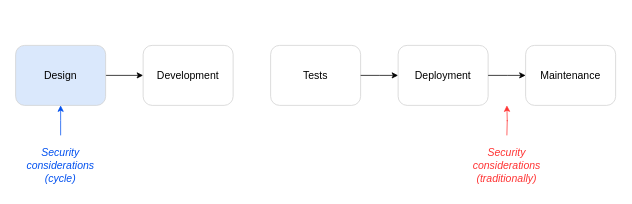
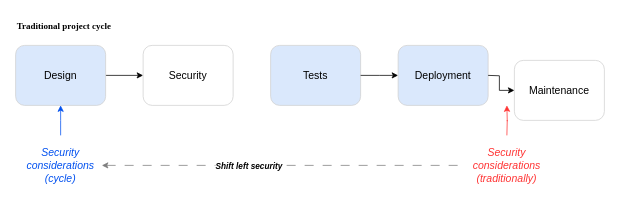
+ <mxCell id="13" value="&lt;font face=&quot;Tahoma&quot;&gt;&lt;b&gt;Traditional project cycle&lt;/b&gt;&lt;/font&gt;" style="text;html=1;strokeColor=none;fillColor=none;align=left;verticalAlign=middle;whiteSpace=wrap;rounded=0;" parent="1" vertex="1"><mxGeometry x="20" y="20" width="400" height="30" as="geometry" /></mxCell>
- <mxCell id="4" value="&lt;font style=&quot;font-size: 14px;&quot;&gt;Development&lt;/font&gt;" style="rounded=1;whiteSpace=wrap;html=1;strokeColor=#D1D1D1;" parent="1" vertex="1"><mxGeometry x="190" y="60" width="120" height="80" as="geometry" /></mxCell>
+ <mxCell id="4" value="&lt;font style=&quot;font-size: 14px;&quot;&gt;Security&lt;/font&gt;" style="rounded=1;whiteSpace=wrap;html=1;strokeColor=#D1D1D1;" parent="1" vertex="1"><mxGeometry x="190" y="60" width="120" height="80" as="geometry" /></mxCell>
- <mxCell id="2" value="&lt;font style=&quot;font-size: 14px;&quot;&gt;Tests&lt;/font&gt;" style="rounded=1;whiteSpace=wrap;html=1;strokeColor=#D1D1D1;" parent="1" vertex="1"><mxGeometry x="360" y="60" width="120" height="80" as="geometry" /></mxCell>
+ <mxCell id="2" value="&lt;font style=&quot;font-size: 14px;&quot;&gt;Tests&lt;/font&gt;" style="rounded=1;whiteSpace=wrap;html=1;strokeColor=#D1D1D1;fillColor=#dae8fc;" parent="1" vertex="1"><mxGeometry x="360" y="60" width="120" height="80" as="geometry" /></mxCell>
- <mxCell id="10" value="&lt;font style=&quot;font-size: 14px;&quot;&gt;Deployment&lt;/font&gt;" style="rounded=1;whiteSpace=wrap;html=1;strokeColor=#D1D1D1;" parent="1" vertex="1"><mxGeometry x="530" y="60" width="120" height="80" as="geometry" /></mxCell>
+ <mxCell id="10" value="&lt;font style=&quot;font-size: 14px;&quot;&gt;Deployment&lt;/font&gt;" style="rounded=1;whiteSpace=wrap;html=1;strokeColor=#D1D1D1;fillColor=#dae8fc;" parent="1" vertex="1"><mxGeometry x="530" y="60" width="120" height="80" as="geometry" /></mxCell>
- <mxCell id="12" value="&lt;font style=&quot;font-size: 14px;&quot;&gt;Maintenance&lt;/font&gt;" style="rounded=1;whiteSpace=wrap;html=1;strokeColor=#D1D1D1;" parent="1" vertex="1"><mxGeometry x="700" y="60" width="120" height="80" as="geometry" /></mxCell>
+ <mxCell id="12" value="&lt;font style=&quot;font-size: 14px;&quot;&gt;Maintenance&lt;/font&gt;" style="rounded=1;whiteSpace=wrap;html=1;strokeColor=#D1D1D1;" parent="1" vertex="1"><mxGeometry x="685" y="80" width="120" height="80" as="geometry" /></mxCell>
+ <mxCell id="6" style="edgeStyle=orthogonalEdgeStyle;rounded=0;orthogonalLoop=1;jettySize=auto;html=1;exitX=1;exitY=0.5;exitDx=0;exitDy=0;entryX=0;entryY=0.5;entryDx=0;entryDy=0;startArrow=classic;startFill=1;endArrow=none;endFill=0;dashed=1;dashPattern=12 12;strokeColor=#7D7D7D;" parent="1" source="8" target="15" edge="1"><mxGeometry relative="1" as="geometry" /></mxCell>
+ <mxCell id="7" value="&lt;p style=&quot;line-height: 140%;&quot;&gt;&lt;i&gt;&lt;b&gt;Shift left security&lt;/b&gt;&lt;/i&gt;&lt;/p&gt;" style="edgeLabel;html=1;align=center;verticalAlign=middle;resizable=0;points=[];" parent="6" vertex="1" connectable="0"><mxGeometry x="-0.047" y="1" relative="1" as="geometry"><mxPoint x="-31" y="1" as="offset" /></mxGeometry></mxCell>
